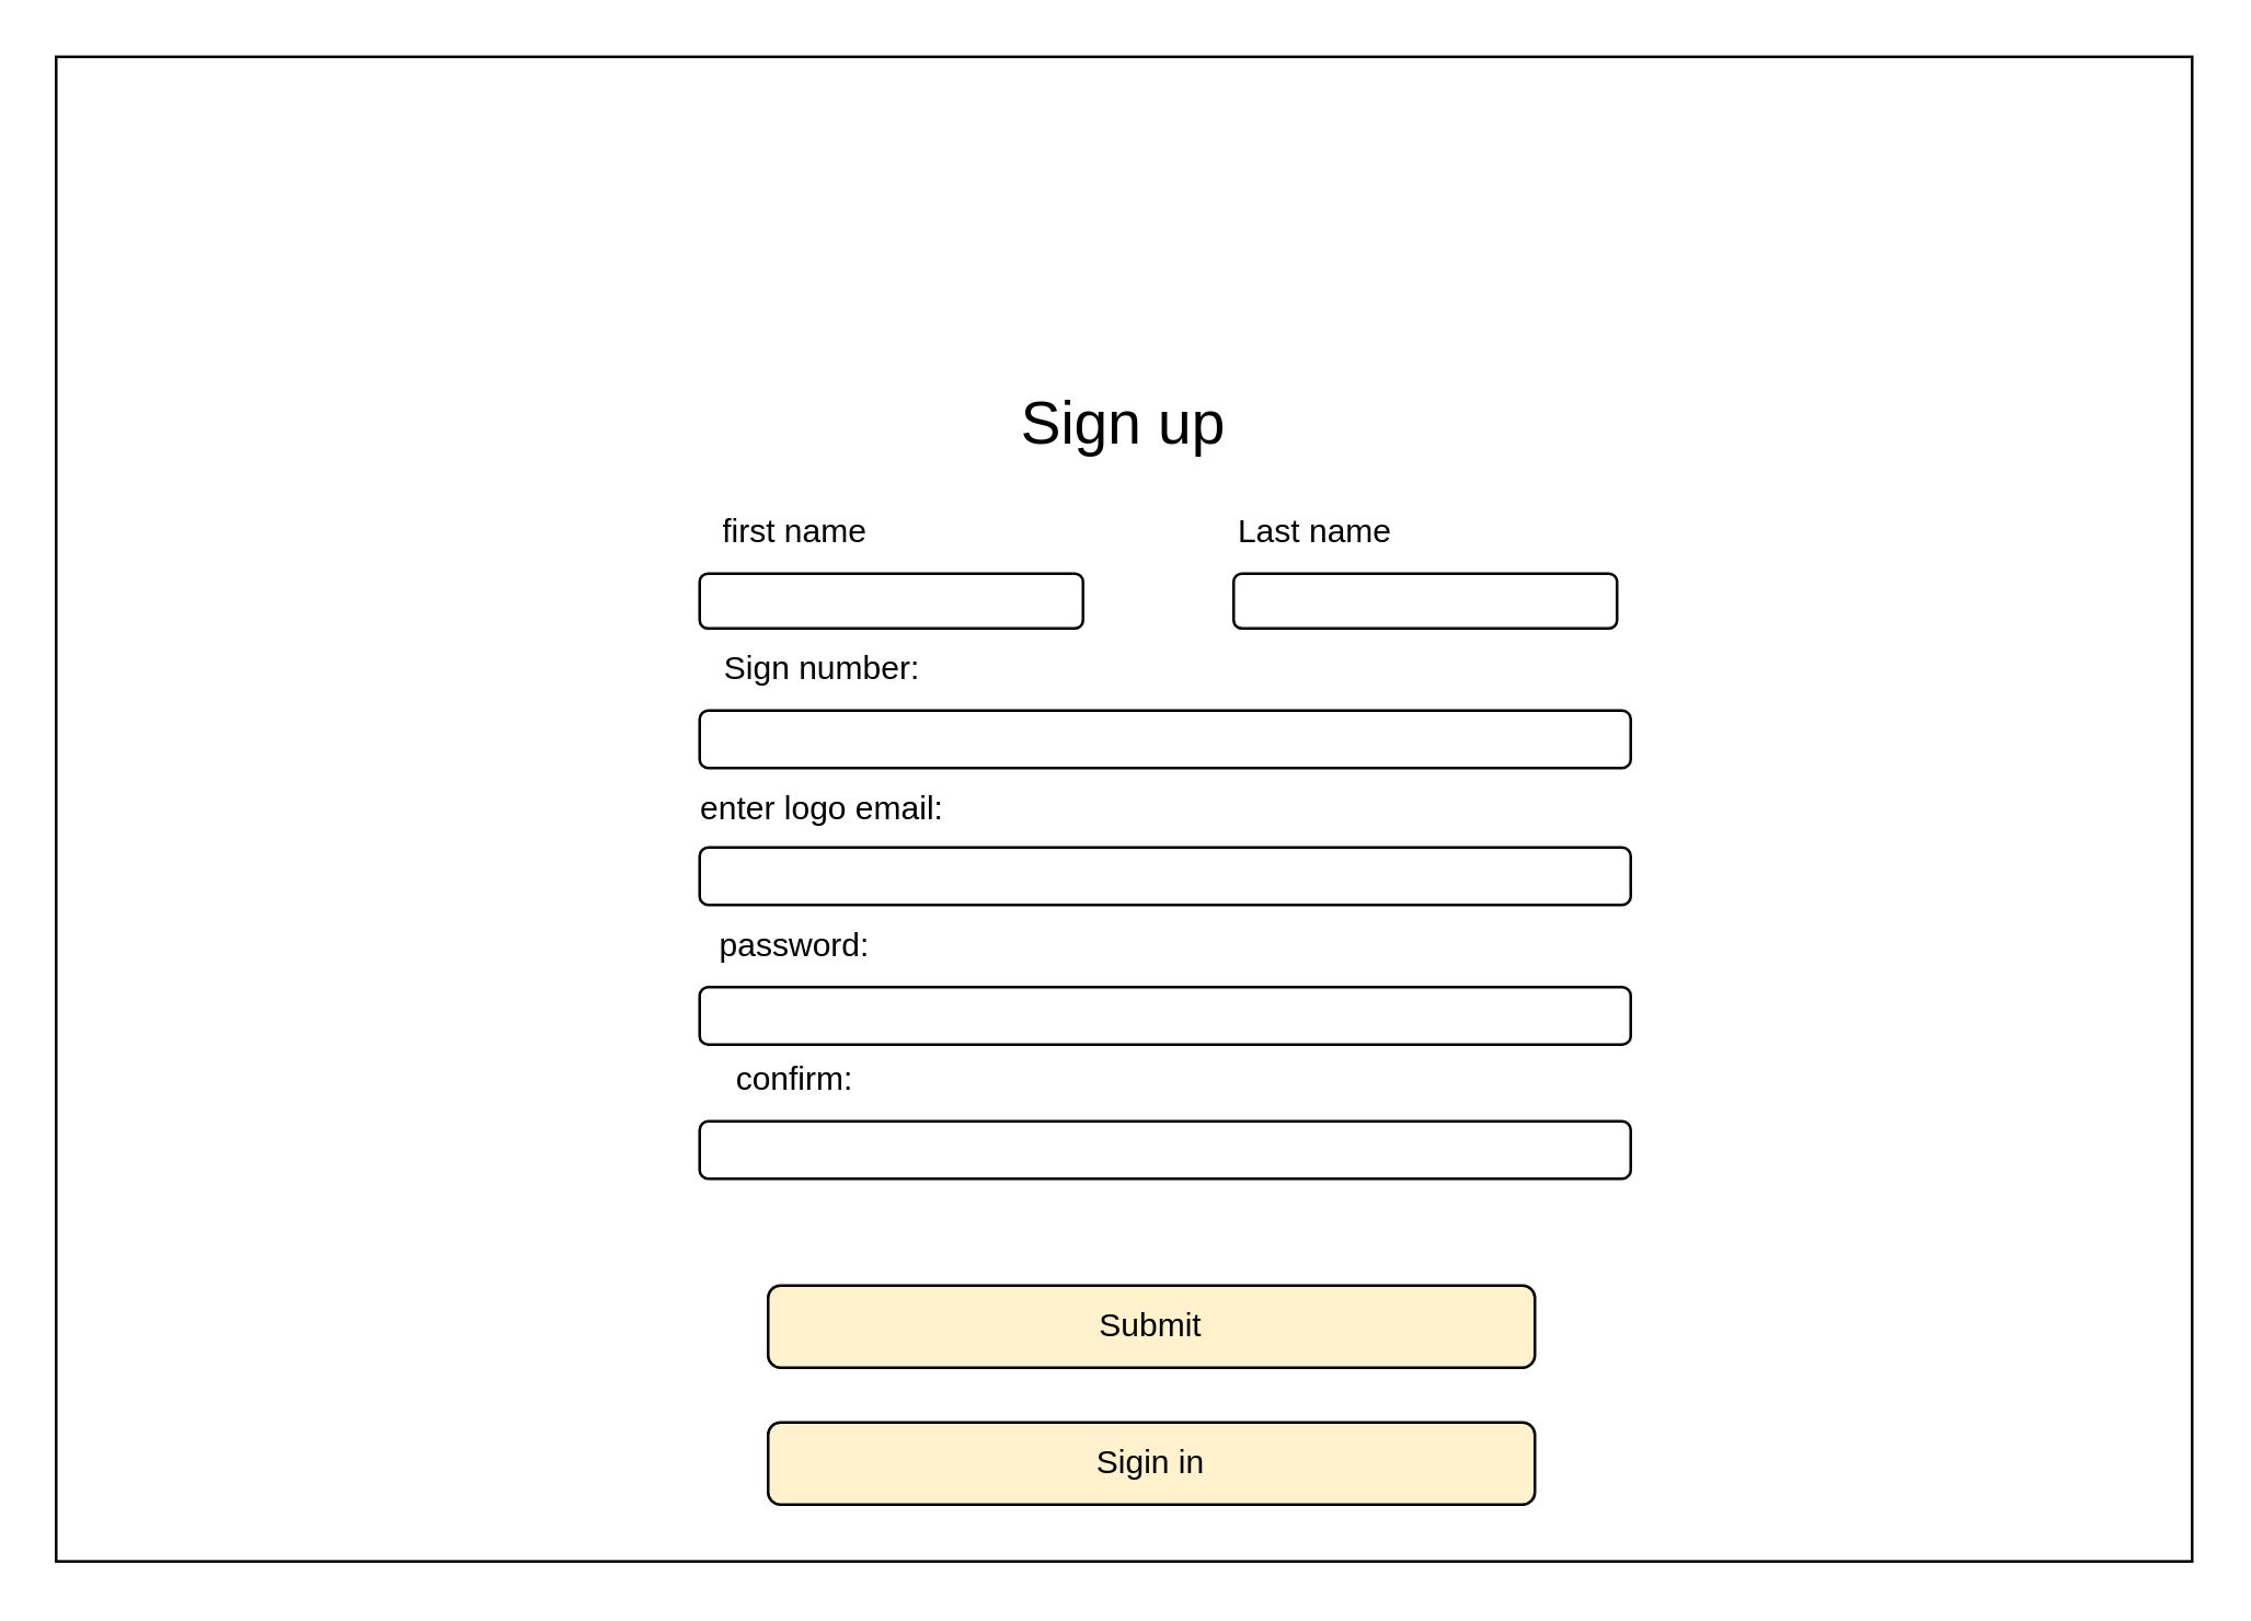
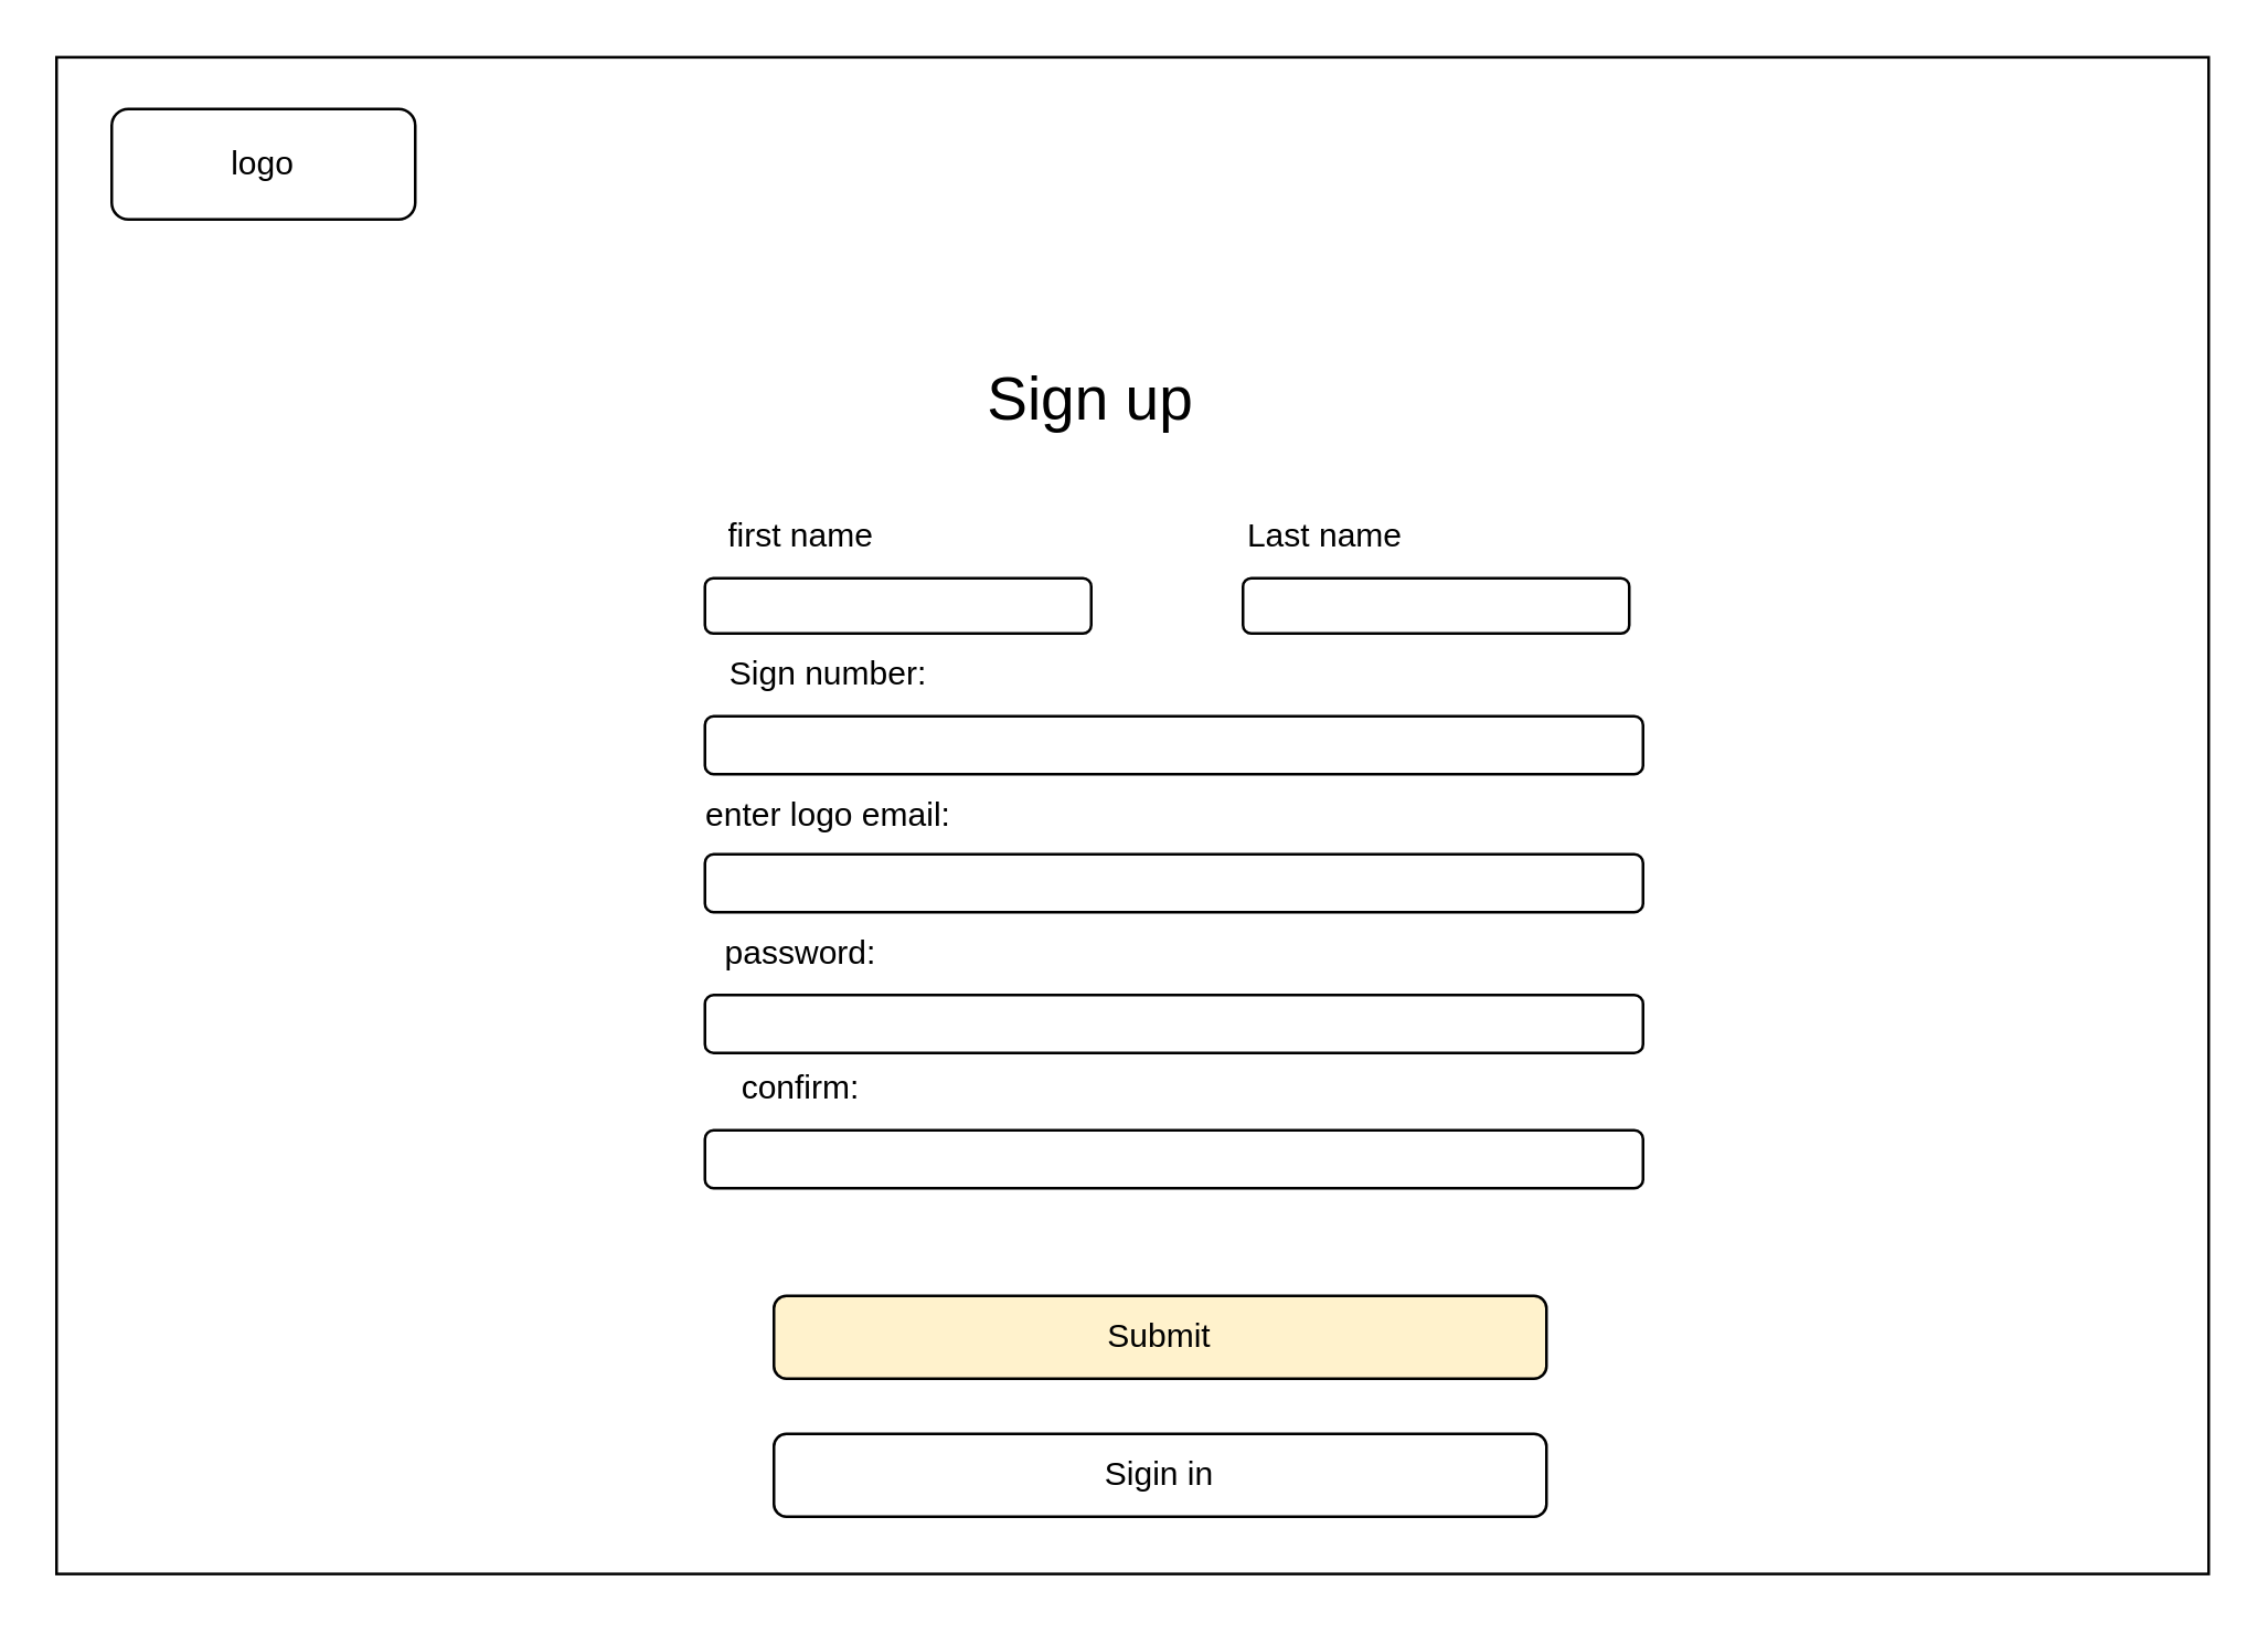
+ <mxCell id="3" value="logo" style="rounded=1;whiteSpace=wrap;html=1;" vertex="1" parent="1"><mxGeometry x="40" y="39" width="110" height="40" as="geometry" /></mxCell>
- <mxCell id="4" value="Sign up" style="text;strokeColor=none;fillColor=none;align=center;verticalAlign=middle;spacingLeft=4;spacingRight=4;overflow=hidden;points=[[0,0.5],[1,0.5]];portConstraint=eastwest;rotatable=0;whiteSpace=wrap;html=1;fontSize=22;" vertex="1" parent="1"><mxGeometry x="350" y="139" width="120" height="30" as="geometry" /></mxCell>
+ <mxCell id="4" value="Sign up" style="text;strokeColor=none;fillColor=none;align=center;verticalAlign=middle;spacingLeft=4;spacingRight=4;overflow=hidden;points=[[0,0.5],[1,0.5]];portConstraint=eastwest;rotatable=0;whiteSpace=wrap;html=1;fontSize=22;" vertex="1" parent="1"><mxGeometry x="335" y="129" width="120" height="30" as="geometry" /></mxCell>
- <mxCell id="18" value="Sigin in" style="rounded=1;whiteSpace=wrap;html=1;fillColor=#fff2cc;" vertex="1" parent="1"><mxGeometry x="280" y="519" width="280" height="30" as="geometry" /></mxCell>
+ <mxCell id="18" value="Sigin in" style="rounded=1;whiteSpace=wrap;html=1;" vertex="1" parent="1"><mxGeometry x="280" y="519" width="280" height="30" as="geometry" /></mxCell>
